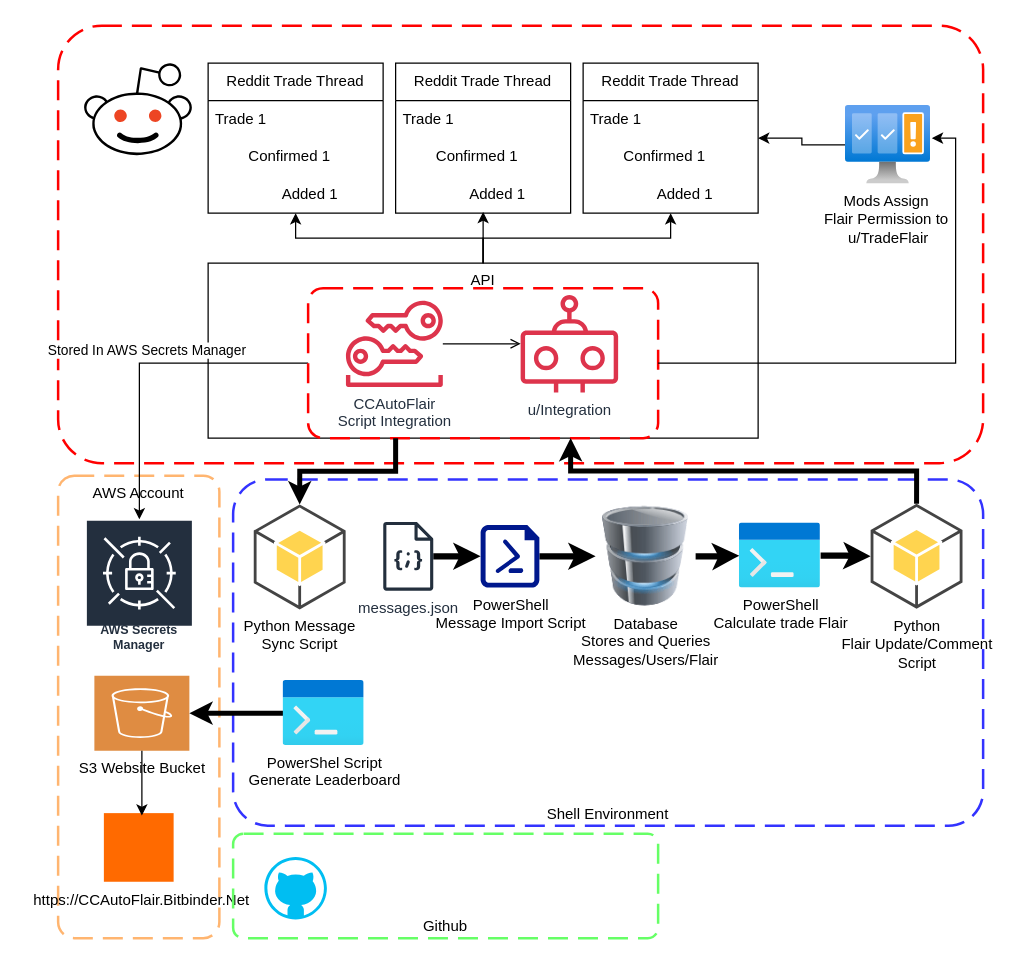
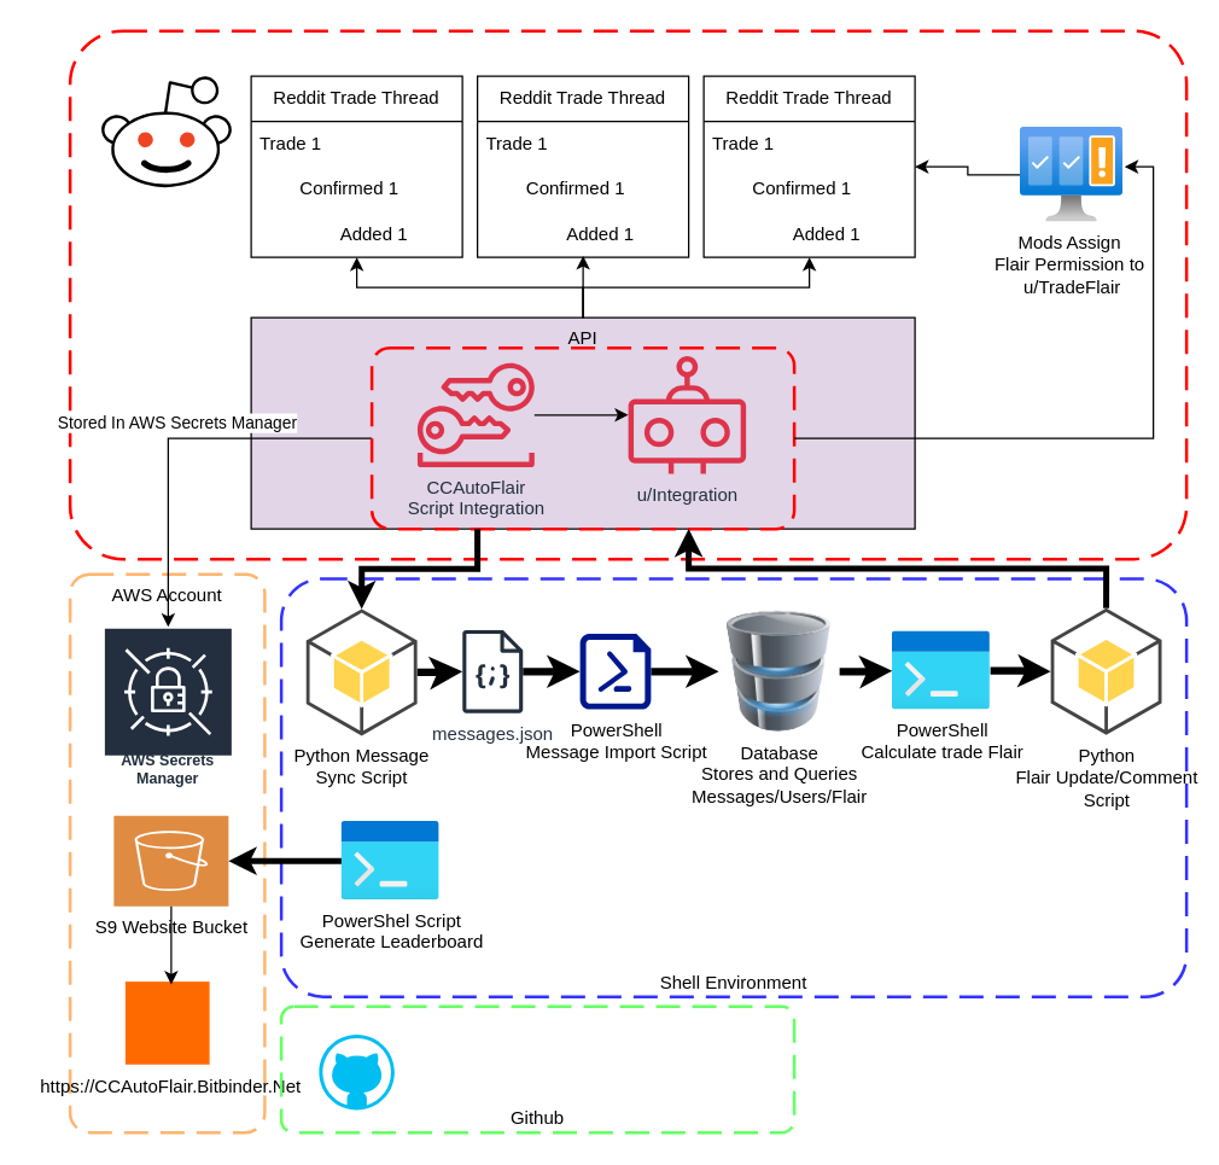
- <mxCell id="20" style="edgeStyle=orthogonalEdgeStyle;rounded=0;orthogonalLoop=1;jettySize=auto;html=1;endArrow=open;" edge="1" parent="1" source="21" target="19"><mxGeometry relative="1" as="geometry" /></mxCell>
+ <mxCell id="20" style="edgeStyle=orthogonalEdgeStyle;rounded=0;orthogonalLoop=1;jettySize=auto;html=1;" edge="1" parent="1" source="21" target="19"><mxGeometry relative="1" as="geometry" /></mxCell>
- <mxCell id="2" value="API" style="rounded=0;whiteSpace=wrap;html=1;verticalAlign=top;" vertex="1" parent="1"><mxGeometry x="166" y="210" width="440" height="140" as="geometry" /></mxCell>
+ <mxCell id="2" value="API" style="rounded=0;whiteSpace=wrap;html=1;verticalAlign=top;fillColor=#e1d5e7;" vertex="1" parent="1"><mxGeometry x="166" y="210" width="440" height="140" as="geometry" /></mxCell>
+ <mxCell id="38" style="edgeStyle=orthogonalEdgeStyle;rounded=0;orthogonalLoop=1;jettySize=auto;html=1;exitX=1;exitY=0.5;exitDx=0;exitDy=0;exitPerimeter=0;strokeWidth=5;" edge="1" parent="1" source="39" target="37"><mxGeometry relative="1" as="geometry" /></mxCell>
- <mxCell id="45" value="S3 Website Bucket" style="sketch=0;pointerEvents=1;shadow=0;dashed=0;html=1;strokeColor=none;fillColor=#DF8C42;labelPosition=center;verticalLabelPosition=bottom;verticalAlign=top;align=center;outlineConnect=0;shape=mxgraph.veeam2.aws_s3;" vertex="1" parent="1"><mxGeometry x="75" y="540" width="76" height="60" as="geometry" /></mxCell>
+ <mxCell id="45" value="S9 Website Bucket" style="sketch=0;pointerEvents=1;shadow=0;dashed=0;html=1;strokeColor=none;fillColor=#DF8C42;labelPosition=center;verticalLabelPosition=bottom;verticalAlign=top;align=center;outlineConnect=0;shape=mxgraph.veeam2.aws_s3;" vertex="1" parent="1"><mxGeometry x="75" y="540" width="76" height="60" as="geometry" /></mxCell>
